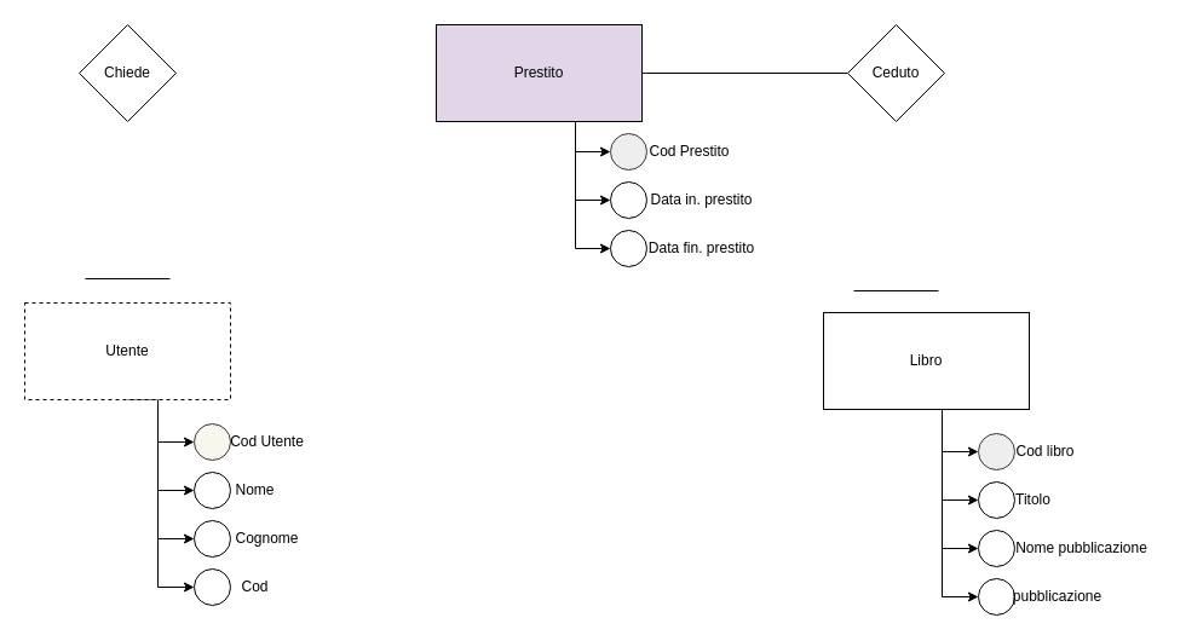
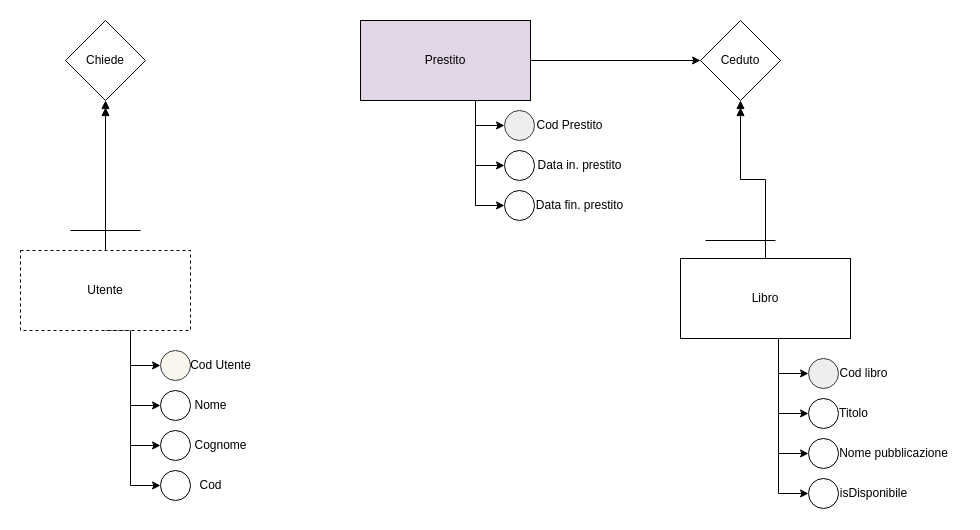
- <mxCell id="34" style="edgeStyle=orthogonalEdgeStyle;rounded=0;orthogonalLoop=1;jettySize=auto;html=1;entryX=0;entryY=0.5;entryDx=0;entryDy=0;endArrow=none;" edge="1" parent="1" source="35" target="42"><mxGeometry relative="1" as="geometry" /></mxCell>
+ <mxCell id="34" style="edgeStyle=orthogonalEdgeStyle;rounded=0;orthogonalLoop=1;jettySize=auto;html=1;entryX=0;entryY=0.5;entryDx=0;entryDy=0;" edge="1" parent="1" source="35" target="42"><mxGeometry relative="1" as="geometry" /></mxCell>
+ <mxCell id="13" style="edgeStyle=orthogonalEdgeStyle;rounded=0;orthogonalLoop=1;jettySize=auto;html=1;entryX=0.5;entryY=1;entryDx=0;entryDy=0;endArrow=doubleBlock;endFill=1;" edge="1" parent="1" source="14" target="42"><mxGeometry relative="1" as="geometry" /></mxCell>
+ <mxCell id="6" style="edgeStyle=orthogonalEdgeStyle;rounded=0;orthogonalLoop=1;jettySize=auto;html=1;exitX=0.5;exitY=0;exitDx=0;exitDy=0;entryX=0.5;entryY=1;entryDx=0;entryDy=0;endArrow=doubleBlock;endFill=1;" edge="1" parent="1" source="7" target="30"><mxGeometry relative="1" as="geometry" /></mxCell>
- <mxCell id="29" value="pubblicazione" style="text;html=1;align=center;verticalAlign=middle;resizable=0;points=[];autosize=1;strokeColor=none;fillColor=none;" vertex="1" parent="1"><mxGeometry x="828" y="478" width="90" height="30" as="geometry" /></mxCell>
+ <mxCell id="29" value="isDisponibile" style="text;html=1;align=center;verticalAlign=middle;resizable=0;points=[];autosize=1;strokeColor=none;fillColor=none;" vertex="1" parent="1"><mxGeometry x="828" y="478" width="90" height="30" as="geometry" /></mxCell>
